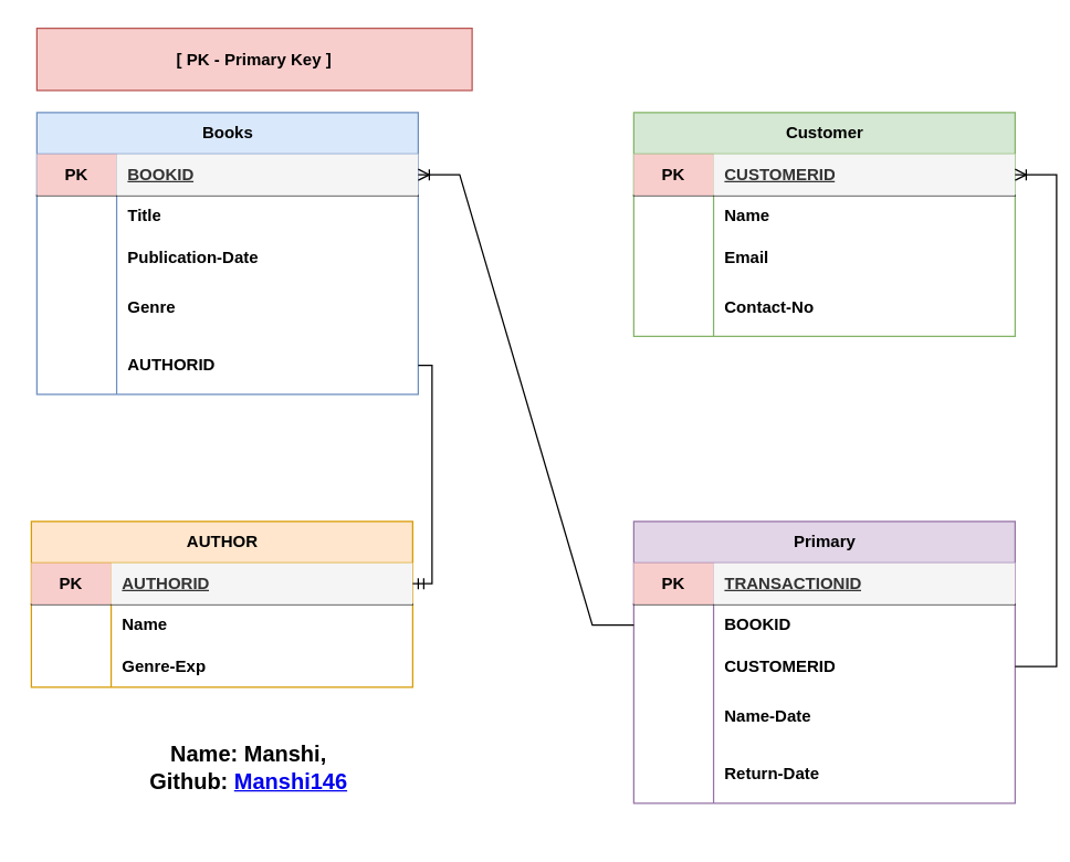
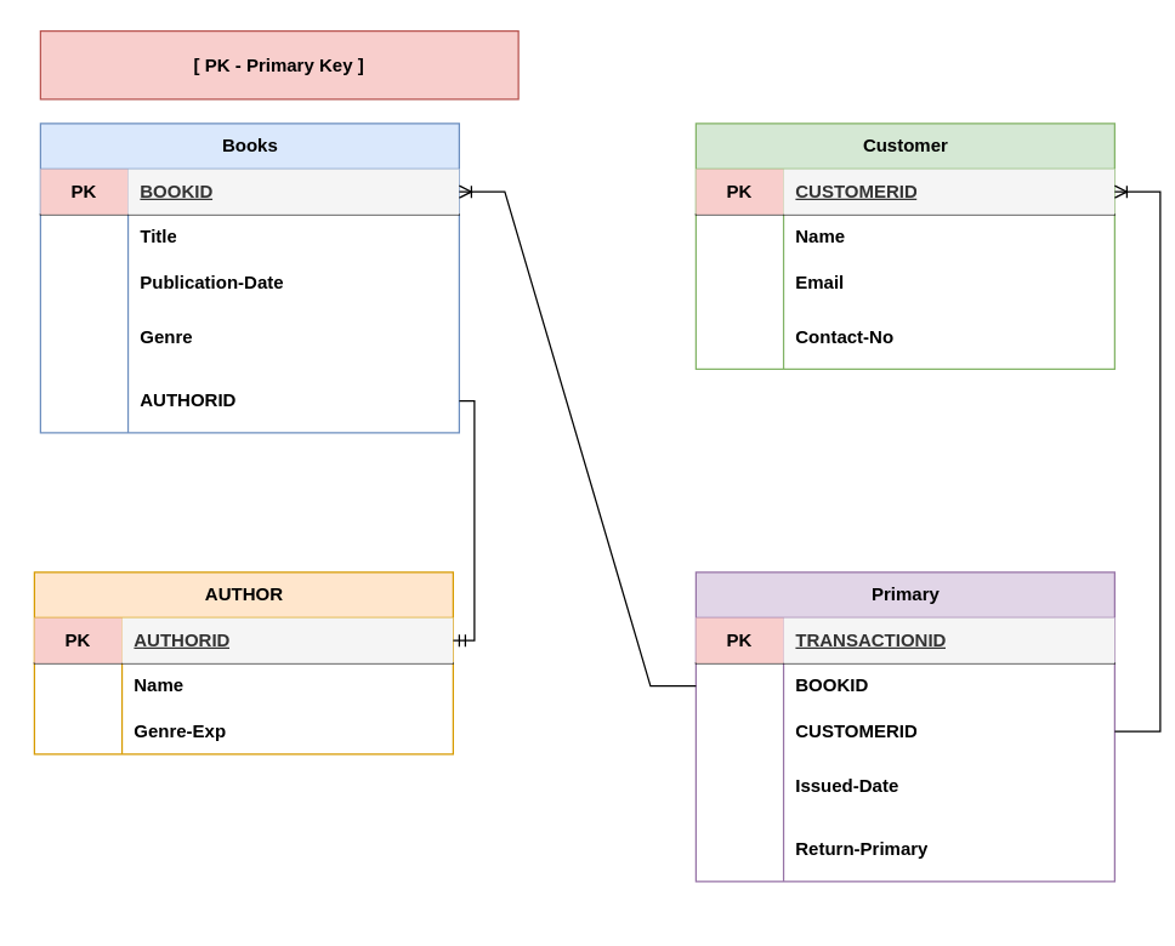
- <mxCell id="53" value="&lt;b&gt;Name-Date&lt;/b&gt;" style="shape=partialRectangle;connectable=0;fillColor=none;top=0;left=0;bottom=0;right=0;align=left;spacingLeft=6;overflow=hidden;whiteSpace=wrap;html=1;" parent="51" vertex="1"><mxGeometry x="57.75" width="218.25" height="42" as="geometry"><mxRectangle width="218.25" height="42" as="alternateBounds" /></mxGeometry></mxCell>
+ <mxCell id="53" value="&lt;b&gt;Issued-Date&lt;/b&gt;" style="shape=partialRectangle;connectable=0;fillColor=none;top=0;left=0;bottom=0;right=0;align=left;spacingLeft=6;overflow=hidden;whiteSpace=wrap;html=1;" parent="51" vertex="1"><mxGeometry x="57.75" width="218.25" height="42" as="geometry"><mxRectangle width="218.25" height="42" as="alternateBounds" /></mxGeometry></mxCell>
- <mxCell id="61" value="&lt;div&gt;&lt;font style=&quot;font-size: 16px;&quot;&gt;&lt;b&gt;Name: Manshi,&lt;/b&gt;&lt;/font&gt;&lt;/div&gt;&lt;div&gt;&lt;font style=&quot;font-size: 16px;&quot;&gt;&lt;b&gt;Github: &lt;a href=&quot;data:page/id,R2lEEEUBdFMjLlhIrx00&quot;&gt;Manshi146&lt;br&gt;&lt;/a&gt;&lt;/b&gt;&lt;/font&gt;&lt;/div&gt;" style="text;html=1;align=center;verticalAlign=middle;whiteSpace=wrap;rounded=0;" vertex="1" parent="1"><mxGeometry x="20" y="508" width="319" height="94" as="geometry" /></mxCell>
- <mxCell id="56" value="&lt;b&gt;Return-Date&lt;/b&gt;" style="shape=partialRectangle;connectable=0;fillColor=none;top=0;left=0;bottom=0;right=0;align=left;spacingLeft=6;overflow=hidden;whiteSpace=wrap;html=1;" parent="54" vertex="1"><mxGeometry x="57.75" width="218.25" height="42" as="geometry"><mxRectangle width="218.25" height="42" as="alternateBounds" /></mxGeometry></mxCell>
+ <mxCell id="56" value="&lt;b&gt;Return-Primary&lt;/b&gt;" style="shape=partialRectangle;connectable=0;fillColor=none;top=0;left=0;bottom=0;right=0;align=left;spacingLeft=6;overflow=hidden;whiteSpace=wrap;html=1;" parent="54" vertex="1"><mxGeometry x="57.75" width="218.25" height="42" as="geometry"><mxRectangle width="218.25" height="42" as="alternateBounds" /></mxGeometry></mxCell>
